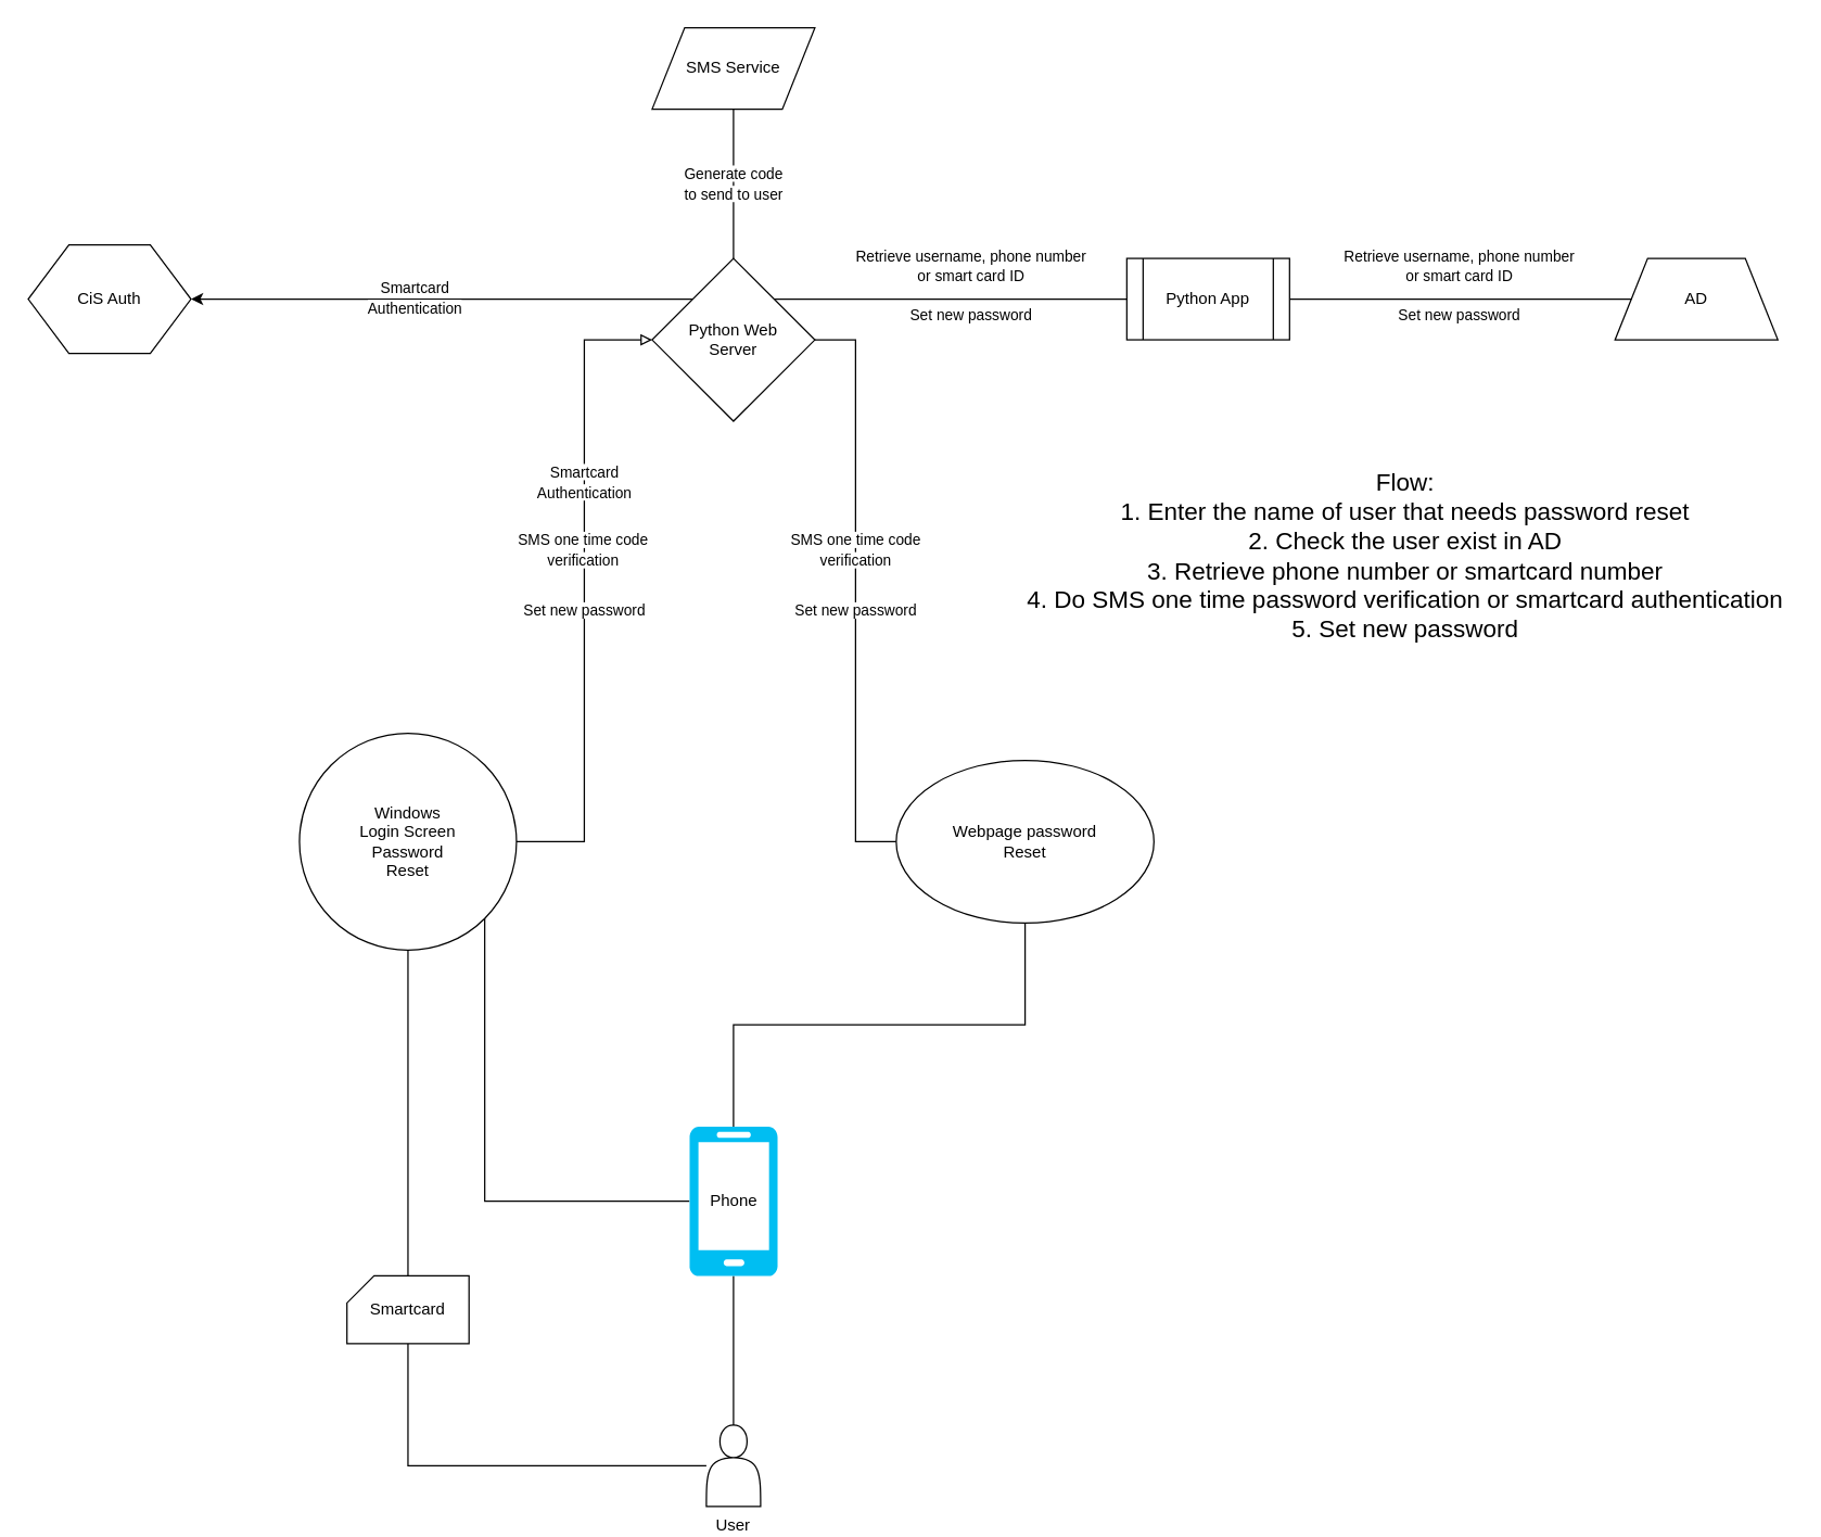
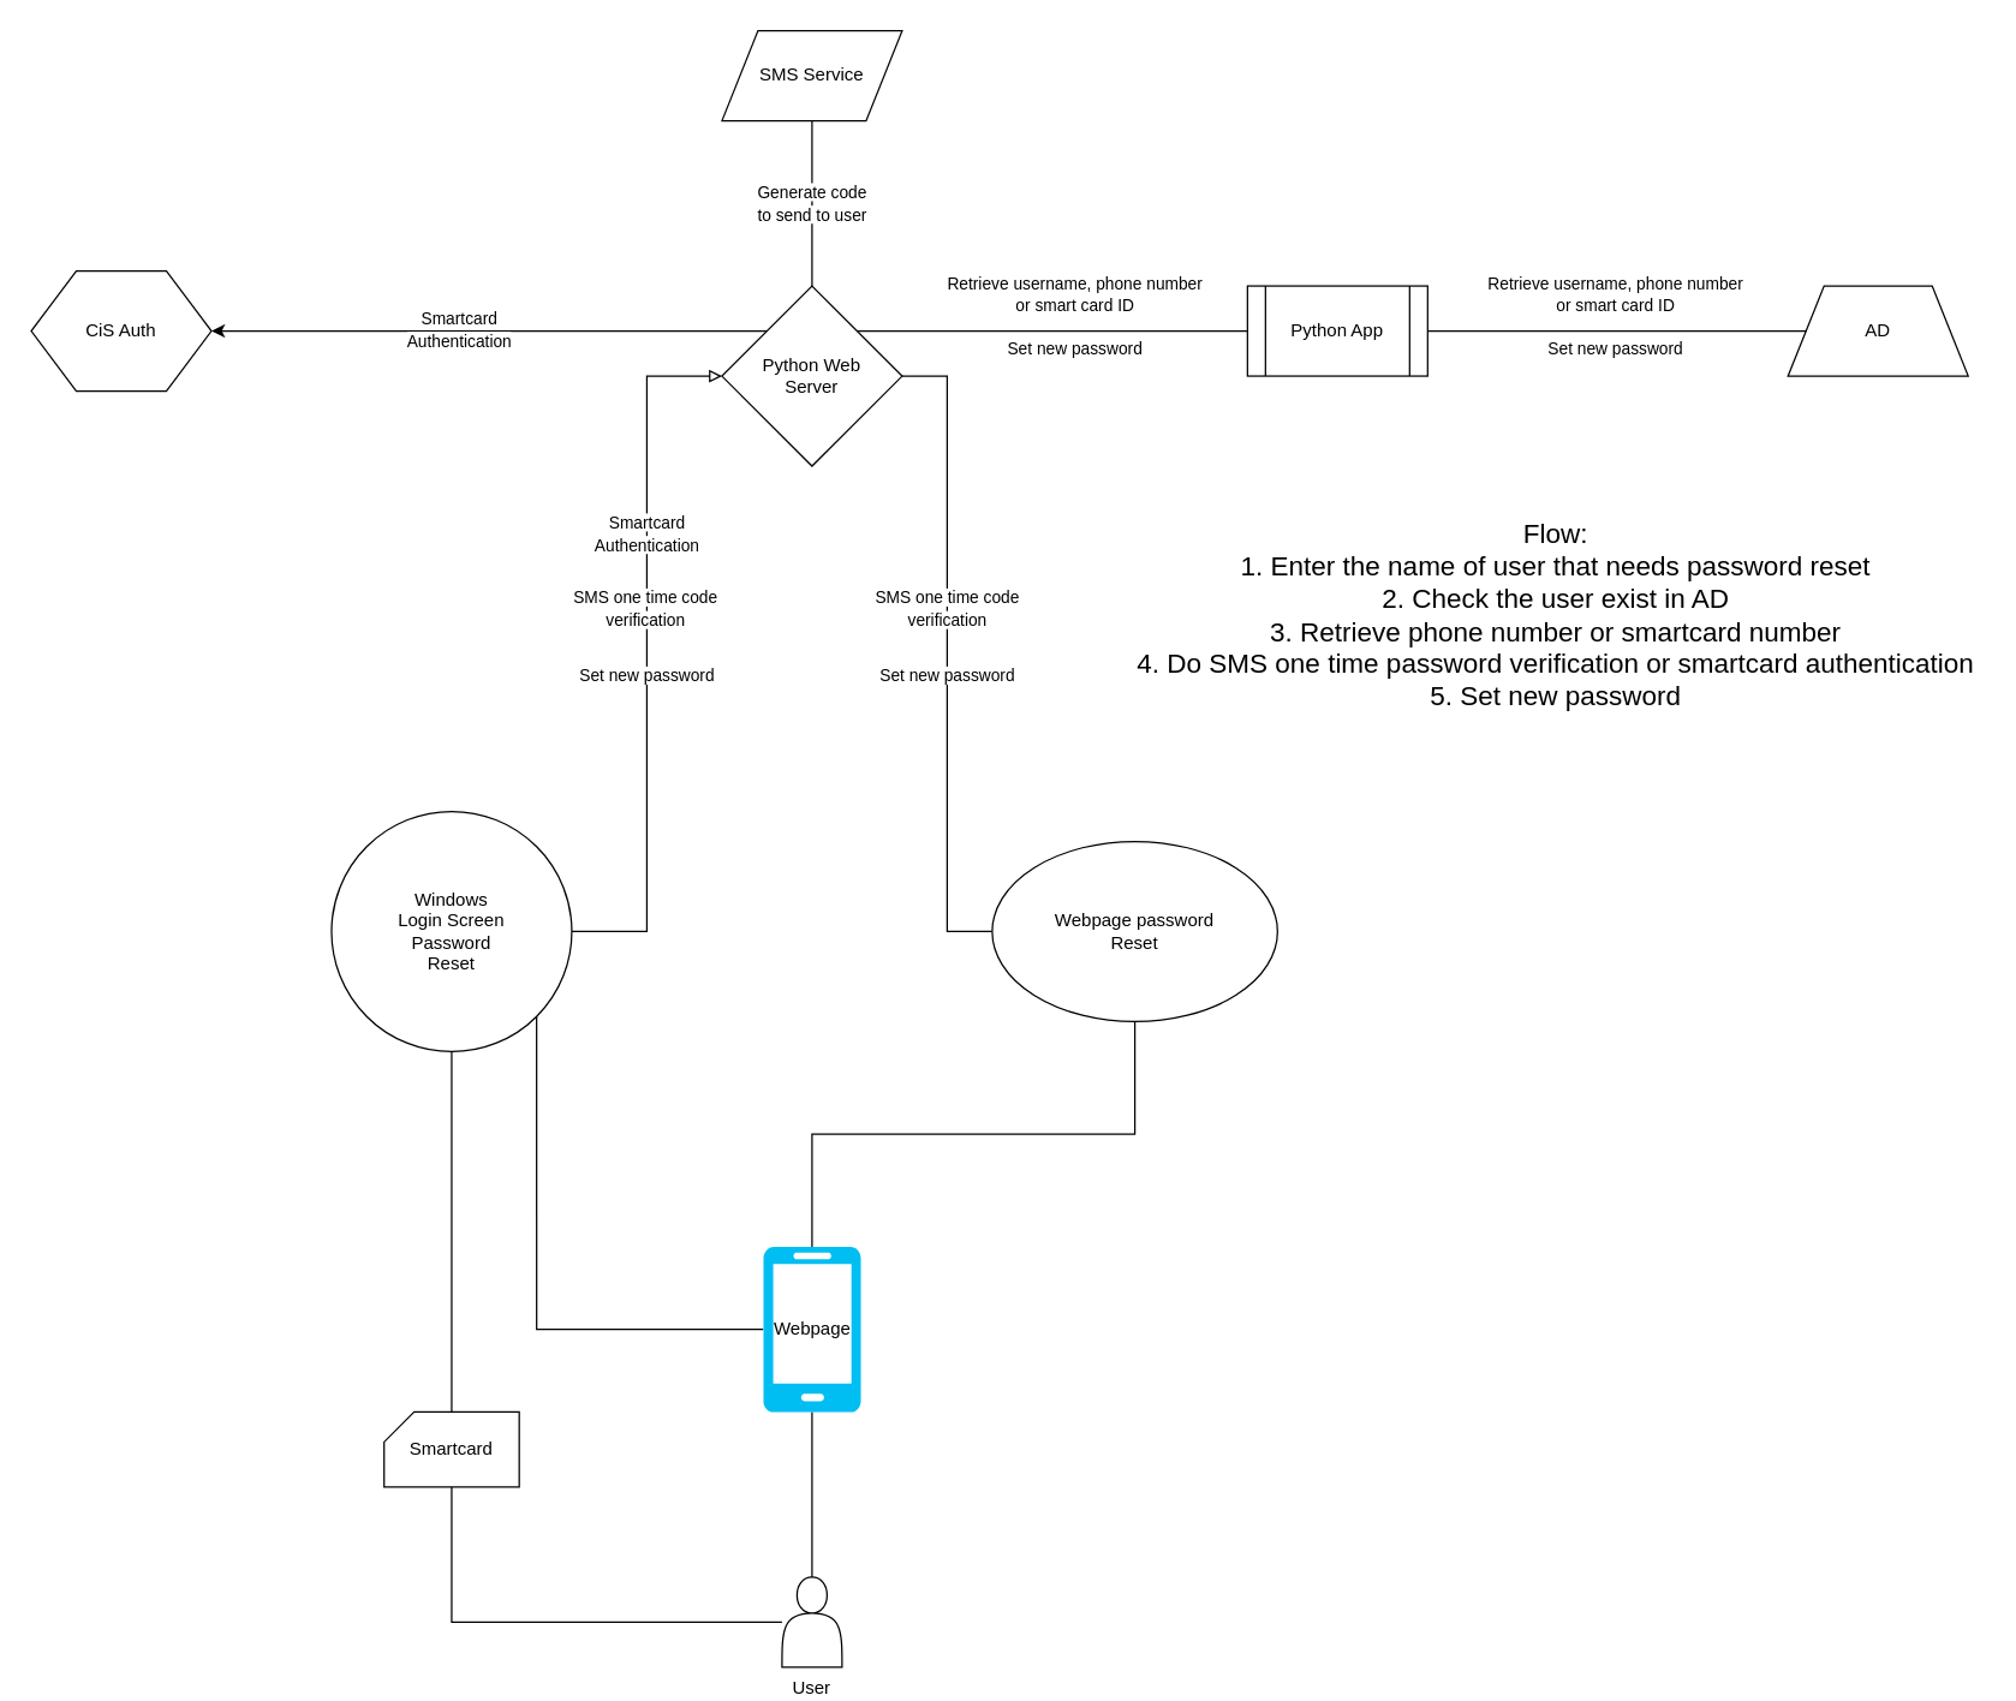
- <mxCell id="22" value="Phone" style="verticalLabelPosition=middle;html=1;verticalAlign=middle;align=center;strokeColor=none;fillColor=#00BEF2;shape=mxgraph.azure.mobile;pointerEvents=1;labelPosition=center;" parent="1" vertex="1"><mxGeometry x="507.5" y="830" width="65" height="110" as="geometry" /></mxCell>
+ <mxCell id="22" value="Webpage" style="verticalLabelPosition=middle;html=1;verticalAlign=middle;align=center;strokeColor=none;fillColor=#00BEF2;shape=mxgraph.azure.mobile;pointerEvents=1;labelPosition=center;" parent="1" vertex="1"><mxGeometry x="507.5" y="830" width="65" height="110" as="geometry" /></mxCell>
